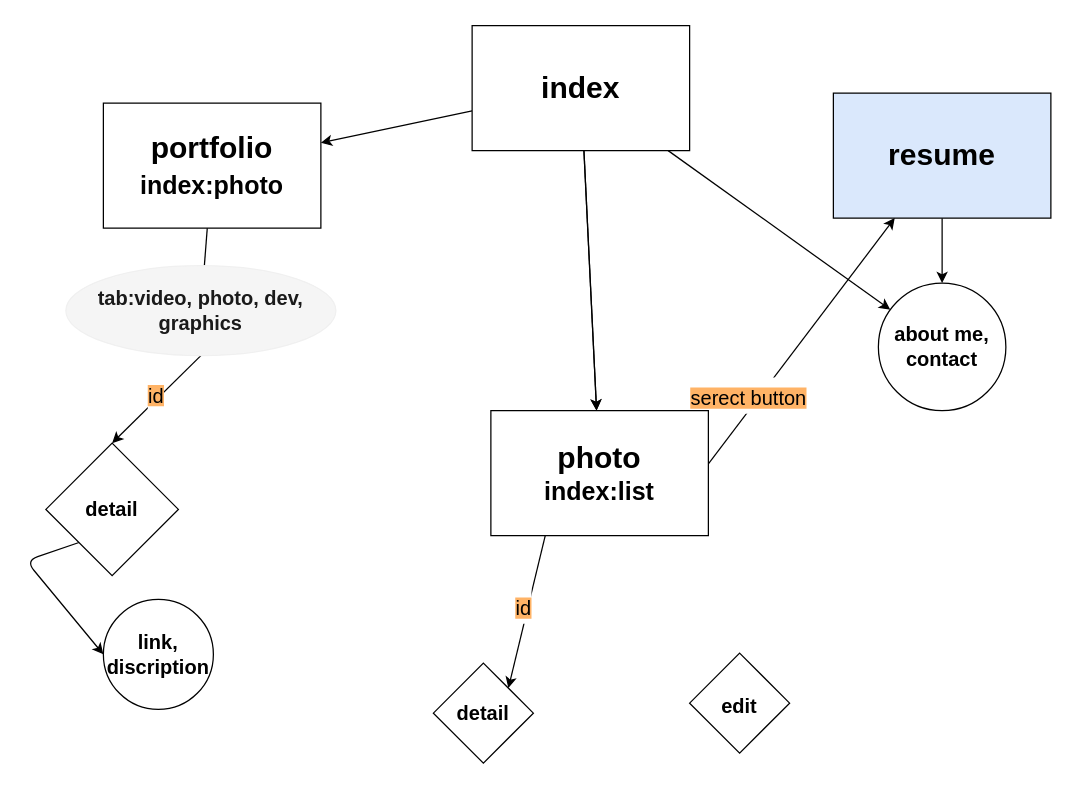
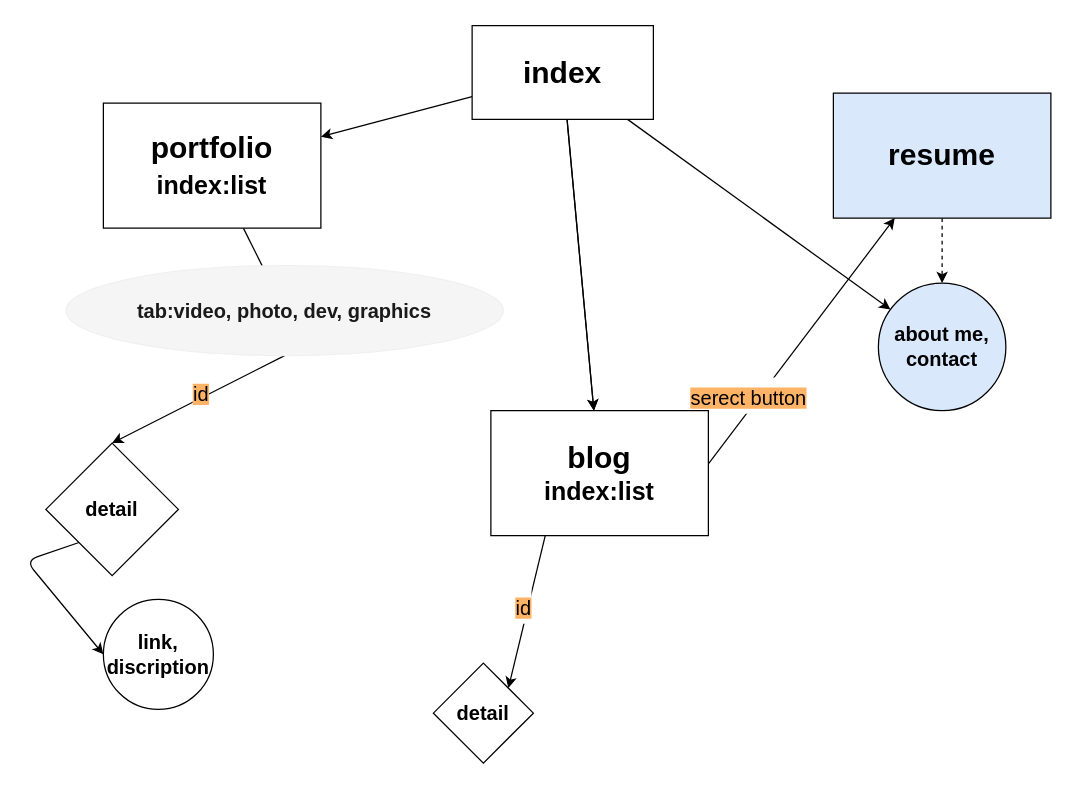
- <mxCell id="6" value="&lt;font style=&quot;font-size: 24px;&quot; color=&quot;#000000&quot;&gt;index&lt;/font&gt;" style="whiteSpace=wrap;html=1;fillColor=#FFFFFF;fontStyle=1" parent="1" vertex="1"><mxGeometry x="377" y="20" width="174" height="100" as="geometry" /></mxCell>
+ <mxCell id="6" value="&lt;font style=&quot;font-size: 24px;&quot; color=&quot;#000000&quot;&gt;index&lt;/font&gt;" style="whiteSpace=wrap;html=1;fillColor=#FFFFFF;fontStyle=1" parent="1" vertex="1"><mxGeometry x="377" y="20" width="145" height="75" as="geometry" /></mxCell>
- <mxCell id="8" value="&lt;font style=&quot;font-size: 24px;&quot; color=&quot;#000000&quot;&gt;portfolio&lt;br&gt;&lt;/font&gt;&lt;span style=&quot;color: rgb(0, 0, 0); font-size: 20px;&quot;&gt;index:photo&lt;/span&gt;&lt;font style=&quot;font-size: 24px;&quot; color=&quot;#000000&quot;&gt;&lt;br&gt;&lt;/font&gt;" style="whiteSpace=wrap;html=1;fillColor=#FFFFFF;fontStyle=1" parent="1" vertex="1"><mxGeometry x="82" y="82" width="174" height="100" as="geometry" /></mxCell>
+ <mxCell id="8" value="&lt;font style=&quot;font-size: 24px;&quot; color=&quot;#000000&quot;&gt;portfolio&lt;br&gt;&lt;/font&gt;&lt;span style=&quot;color: rgb(0, 0, 0); font-size: 20px;&quot;&gt;index:list&lt;/span&gt;&lt;font style=&quot;font-size: 24px;&quot; color=&quot;#000000&quot;&gt;&lt;br&gt;&lt;/font&gt;" style="whiteSpace=wrap;html=1;fillColor=#FFFFFF;fontStyle=1" parent="1" vertex="1"><mxGeometry x="82" y="82" width="174" height="100" as="geometry" /></mxCell>
- <mxCell id="12" value="" style="edgeStyle=none;html=1;labelBackgroundColor=#FFB366;fontSize=24;fontColor=#000000;" parent="1" source="13" target="16" edge="1"><mxGeometry relative="1" as="geometry" /></mxCell>
+ <mxCell id="12" value="" style="edgeStyle=none;html=1;labelBackgroundColor=#FFB366;fontSize=24;fontColor=#000000;dashed=1;" parent="1" source="13" target="16" edge="1"><mxGeometry relative="1" as="geometry" /></mxCell>
- <mxCell id="21" value="&lt;font style=&quot;font-size: 16px;&quot; color=&quot;#1a1a1a&quot;&gt;&lt;b&gt;tab:video, photo, dev, graphics&lt;/b&gt;&lt;/font&gt;" style="ellipse;whiteSpace=wrap;html=1;strokeColor=#F0F0F0;fillColor=#f5f5f5;fontColor=#333333;" vertex="1" parent="1"><mxGeometry x="52" y="212" width="216" height="72" as="geometry" /></mxCell>
+ <mxCell id="21" value="&lt;font style=&quot;font-size: 16px;&quot; color=&quot;#1a1a1a&quot;&gt;&lt;b&gt;tab:video, photo, dev, graphics&lt;/b&gt;&lt;/font&gt;" style="ellipse;whiteSpace=wrap;html=1;strokeColor=#F0F0F0;fillColor=#f5f5f5;fontColor=#333333;" vertex="1" parent="1"><mxGeometry x="52" y="212" width="350" height="72" as="geometry" /></mxCell>
- <mxCell id="16" value="&lt;font style=&quot;font-size: 16px;&quot; color=&quot;#000000&quot;&gt;about me,&lt;br&gt;contact&lt;br&gt;&lt;/font&gt;" style="ellipse;whiteSpace=wrap;html=1;fillColor=#FFFFFF;fontStyle=1;" parent="1" vertex="1"><mxGeometry x="702" y="226" width="102" height="102" as="geometry" /></mxCell>
+ <mxCell id="16" value="&lt;font style=&quot;font-size: 16px;&quot; color=&quot;#000000&quot;&gt;about me,&lt;br&gt;contact&lt;br&gt;&lt;/font&gt;" style="ellipse;whiteSpace=wrap;html=1;fillColor=#dae8fc;fontStyle=1;" parent="1" vertex="1"><mxGeometry x="702" y="226" width="102" height="102" as="geometry" /></mxCell>
- <mxCell id="11" value="&lt;font style=&quot;&quot; color=&quot;#000000&quot;&gt;&lt;font style=&quot;font-size: 24px;&quot;&gt;photo&lt;/font&gt;&lt;br&gt;&lt;span style=&quot;font-size: 20px;&quot;&gt;index:list&lt;/span&gt;&lt;br&gt;&lt;/font&gt;" style="whiteSpace=wrap;html=1;fillColor=#FFFFFF;fontStyle=1" parent="1" vertex="1"><mxGeometry x="392" y="328" width="174" height="100" as="geometry" /></mxCell>
+ <mxCell id="11" value="&lt;font style=&quot;&quot; color=&quot;#000000&quot;&gt;&lt;font style=&quot;font-size: 24px;&quot;&gt;blog&lt;/font&gt;&lt;br&gt;&lt;span style=&quot;font-size: 20px;&quot;&gt;index:list&lt;/span&gt;&lt;br&gt;&lt;/font&gt;" style="whiteSpace=wrap;html=1;fillColor=#FFFFFF;fontStyle=1" parent="1" vertex="1"><mxGeometry x="392" y="328" width="174" height="100" as="geometry" /></mxCell>
- <mxCell id="15" value="&lt;font style=&quot;font-size: 16px;&quot;&gt;edit&lt;/font&gt;" style="rhombus;whiteSpace=wrap;html=1;fillColor=#FFFFFF;fontStyle=1;fontSize=24;fontColor=#000000;" parent="1" vertex="1"><mxGeometry x="551" y="522" width="80" height="80" as="geometry" /></mxCell>
